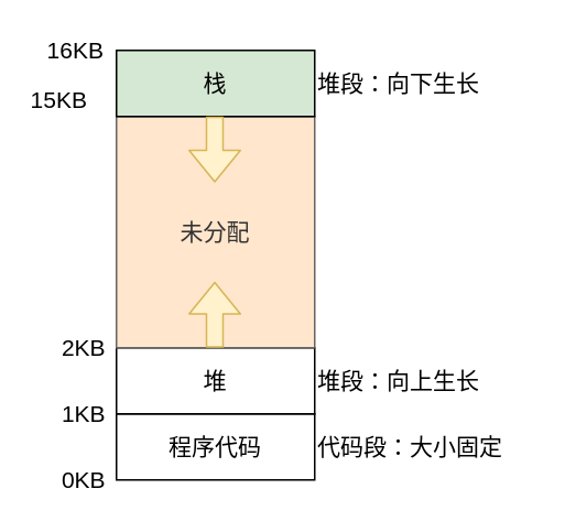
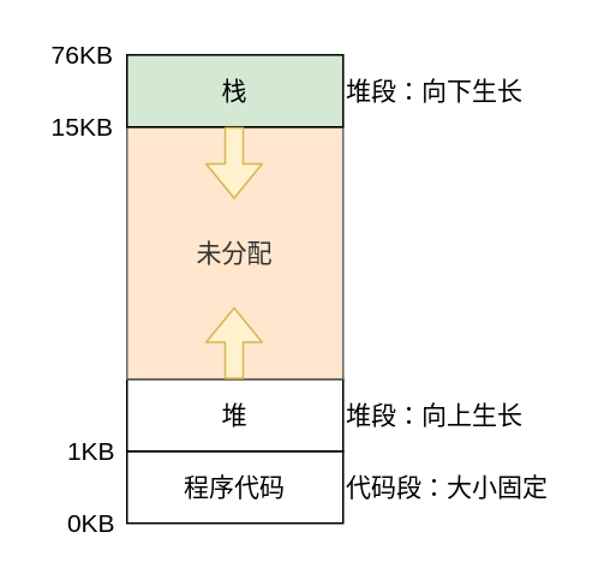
- <mxCell id="10" value="16KB" style="text;html=1;align=center;verticalAlign=middle;resizable=0;points=[];autosize=1;fontSize=14;" vertex="1" parent="1"><mxGeometry x="20" y="20" width="50" height="20" as="geometry" /></mxCell>
+ <mxCell id="10" value="76KB" style="text;html=1;align=center;verticalAlign=middle;resizable=0;points=[];autosize=1;fontSize=14;" vertex="1" parent="1"><mxGeometry x="20" y="20" width="50" height="20" as="geometry" /></mxCell>
- <mxCell id="9" value="15KB" style="text;html=1;align=center;verticalAlign=middle;resizable=0;points=[];autosize=1;fontSize=14;" vertex="1" parent="1"><mxGeometry x="10" y="50" width="50" height="20" as="geometry" /></mxCell>
+ <mxCell id="9" value="15KB" style="text;html=1;align=center;verticalAlign=middle;resizable=0;points=[];autosize=1;fontSize=14;" vertex="1" parent="1"><mxGeometry x="20" y="60" width="50" height="20" as="geometry" /></mxCell>
- <mxCell id="8" value="2KB" style="text;html=1;align=center;verticalAlign=middle;resizable=0;points=[];autosize=1;fontSize=14;" vertex="1" parent="1"><mxGeometry x="30" y="200" width="40" height="20" as="geometry" /></mxCell>
